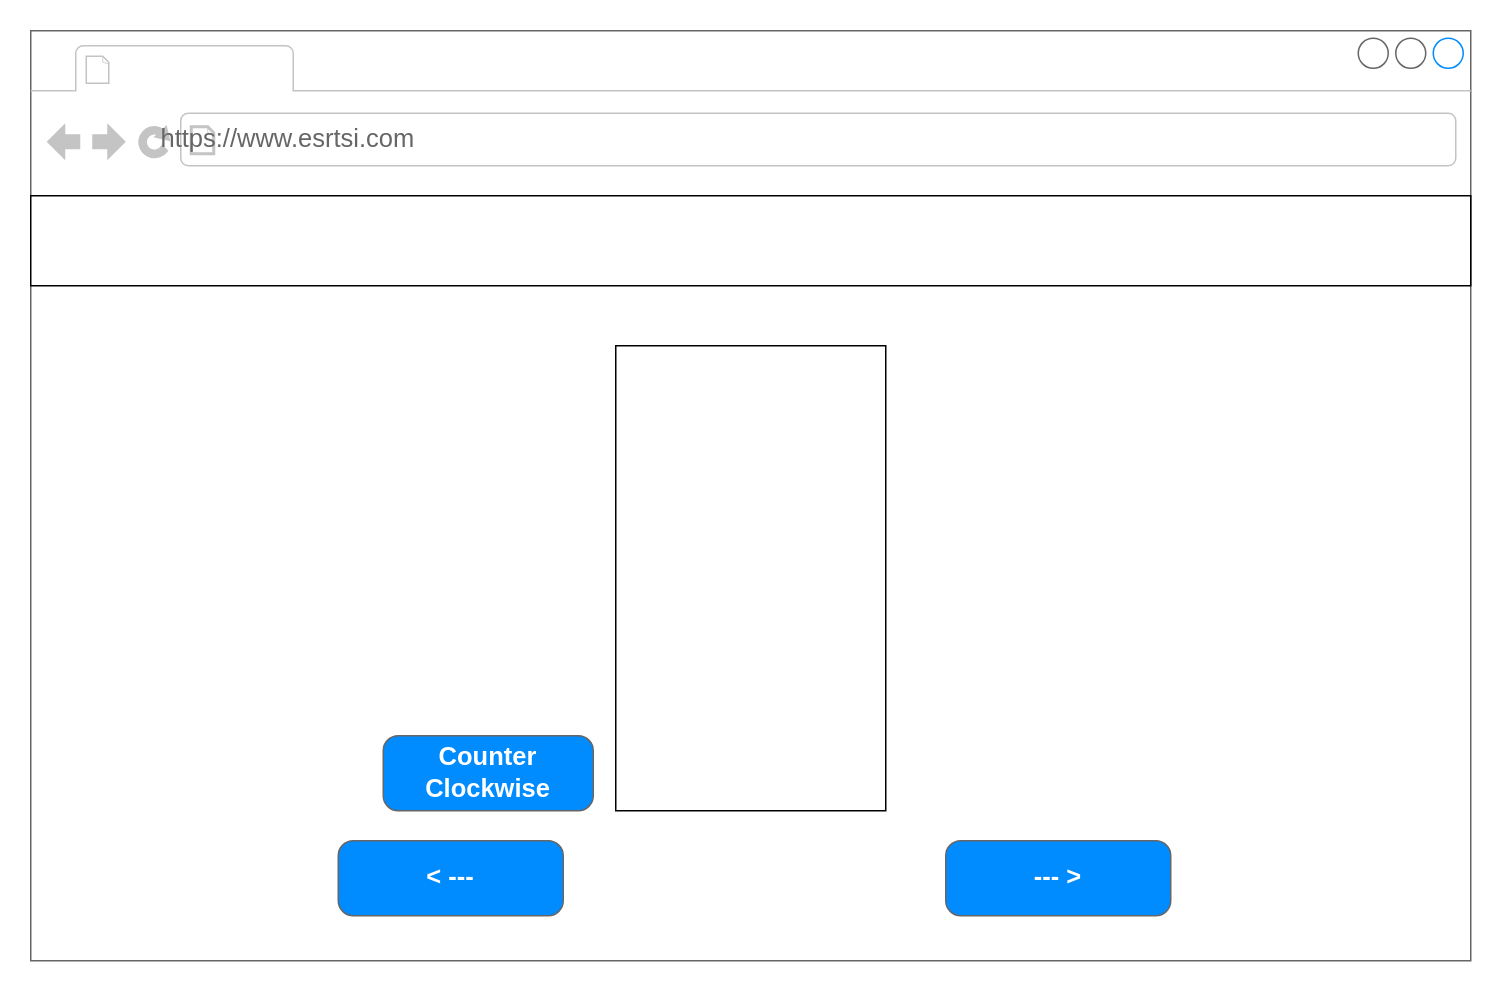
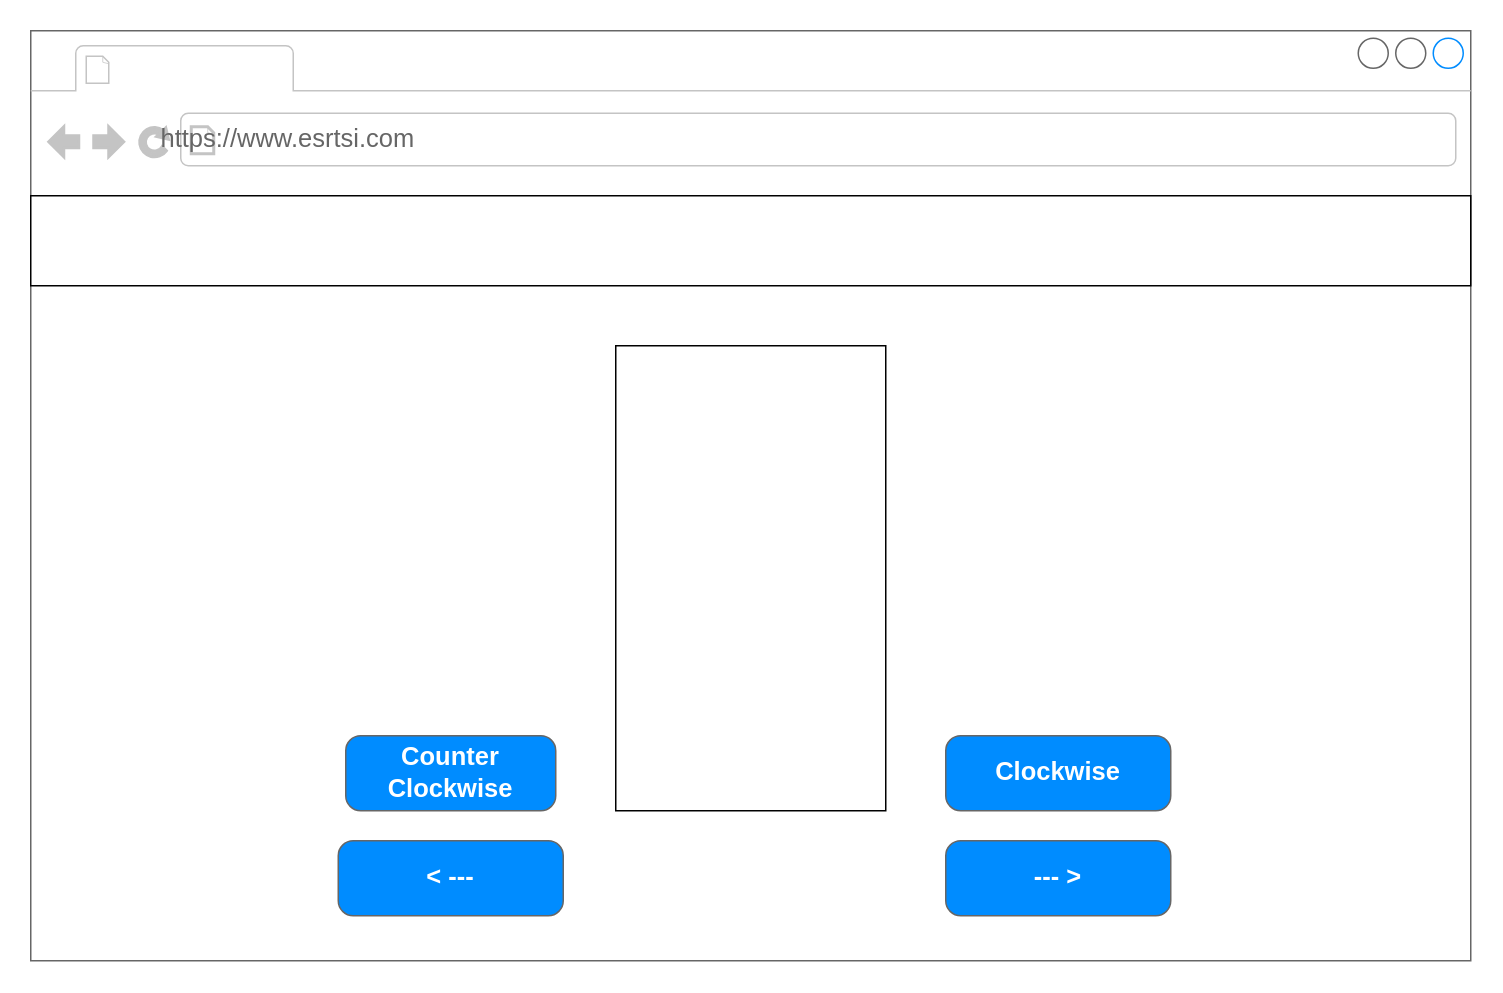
- <mxCell id="5" value="Counter Clockwise" style="strokeWidth=1;shadow=0;dashed=0;align=center;html=1;shape=mxgraph.mockup.buttons.button;strokeColor=#666666;fontColor=#ffffff;mainText=;buttonStyle=round;fontSize=17;fontStyle=1;fillColor=#008cff;whiteSpace=wrap;" vertex="1" parent="2"><mxGeometry x="235" y="470" width="140" height="50" as="geometry" /></mxCell>
+ <mxCell id="5" value="Counter Clockwise" style="strokeWidth=1;shadow=0;dashed=0;align=center;html=1;shape=mxgraph.mockup.buttons.button;strokeColor=#666666;fontColor=#ffffff;mainText=;buttonStyle=round;fontSize=17;fontStyle=1;fillColor=#008cff;whiteSpace=wrap;" vertex="1" parent="2"><mxGeometry x="210" y="470" width="140" height="50" as="geometry" /></mxCell>
+ <mxCell id="8" value="Clockwise" style="strokeWidth=1;shadow=0;dashed=0;align=center;html=1;shape=mxgraph.mockup.buttons.button;strokeColor=#666666;fontColor=#ffffff;mainText=;buttonStyle=round;fontSize=17;fontStyle=1;fillColor=#008cff;whiteSpace=wrap;" vertex="1" parent="2"><mxGeometry x="610" y="470" width="150" height="50" as="geometry" /></mxCell>
